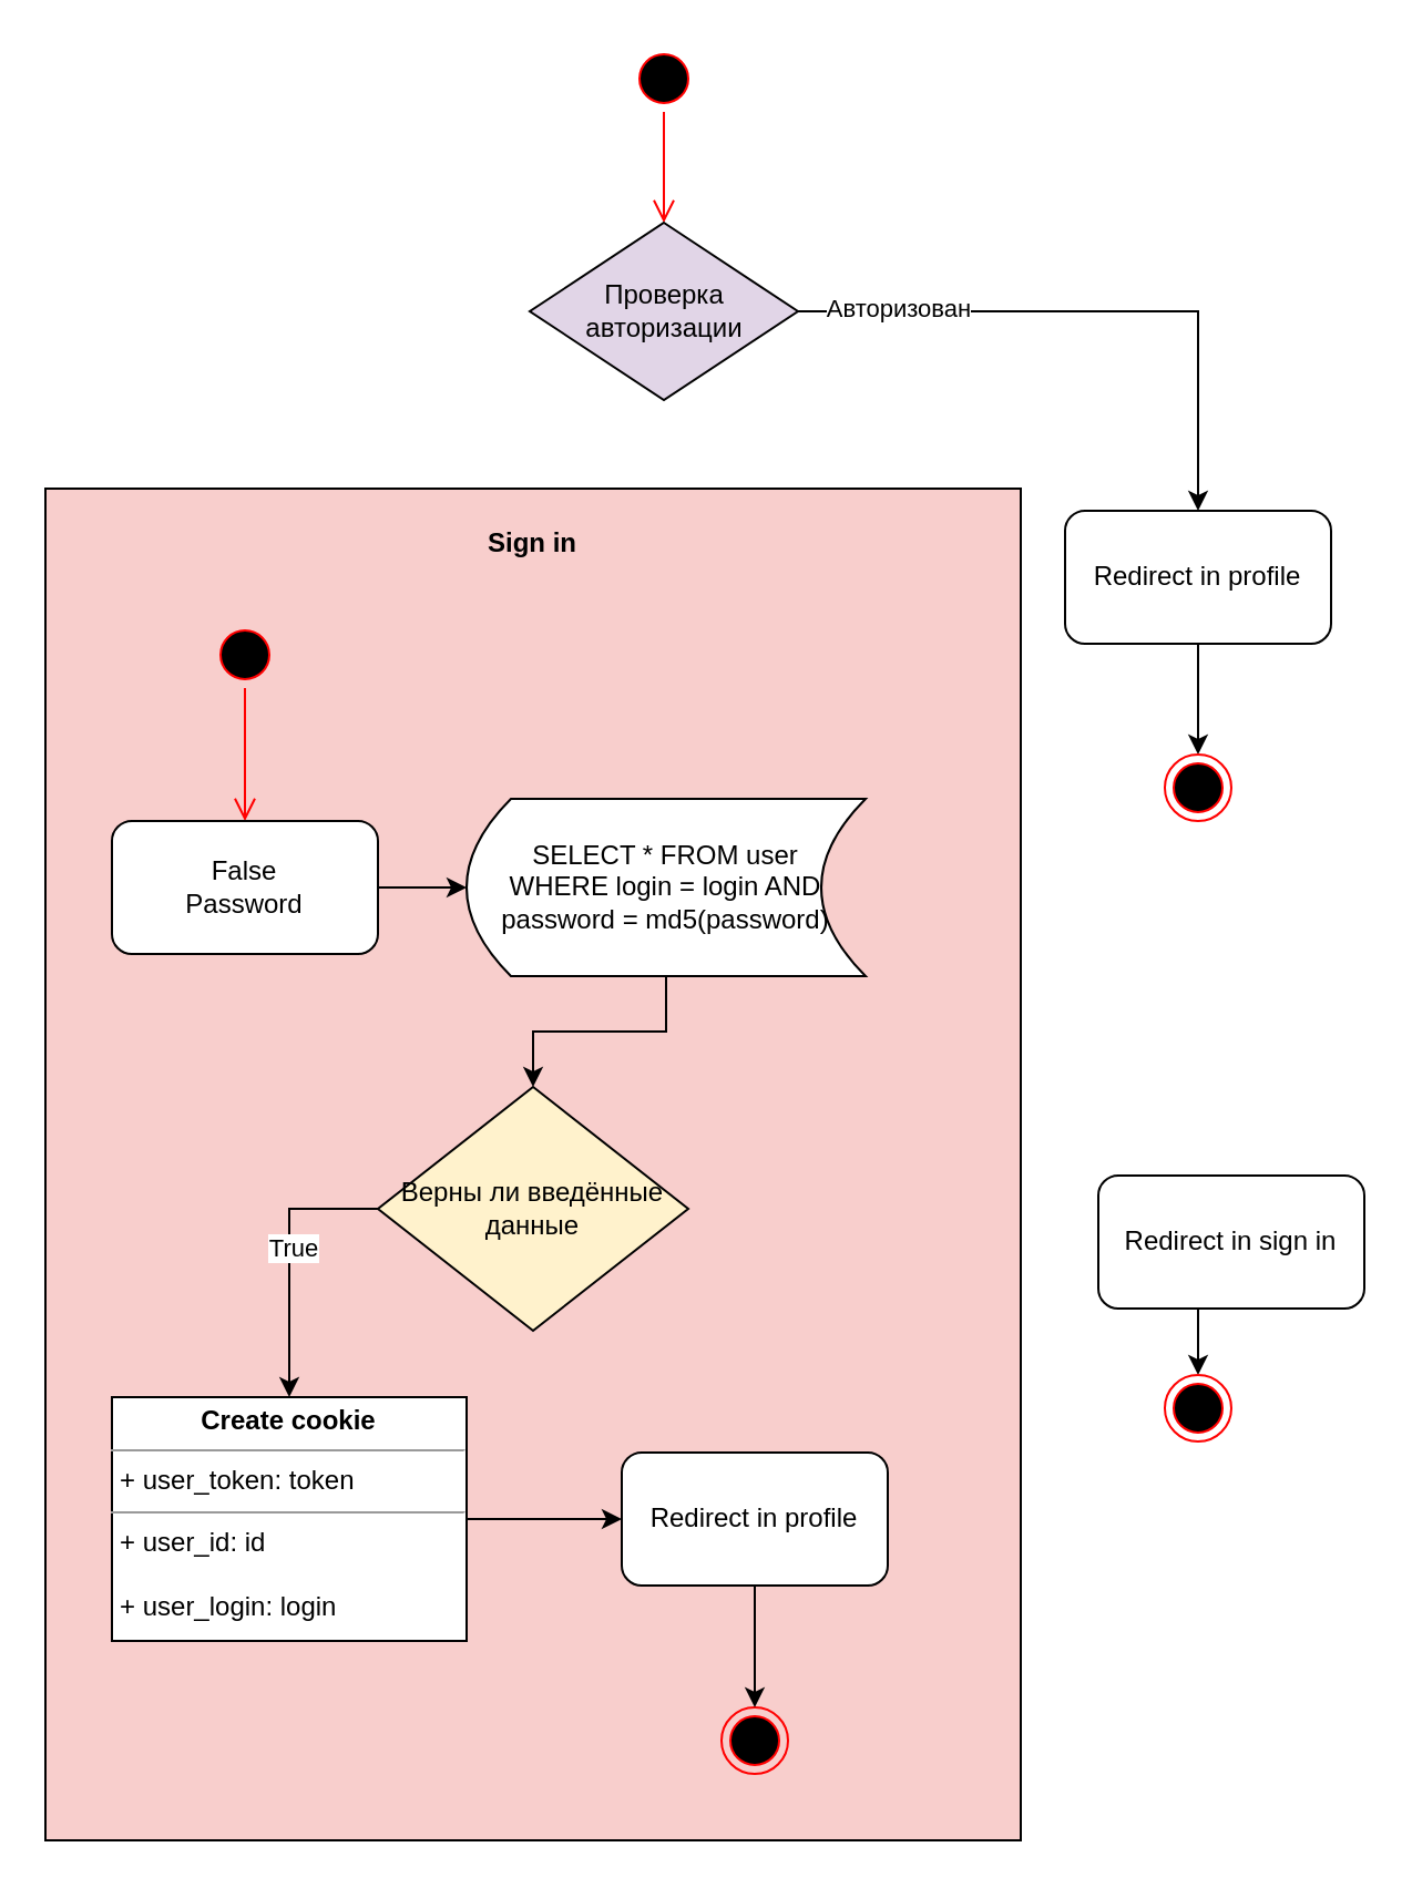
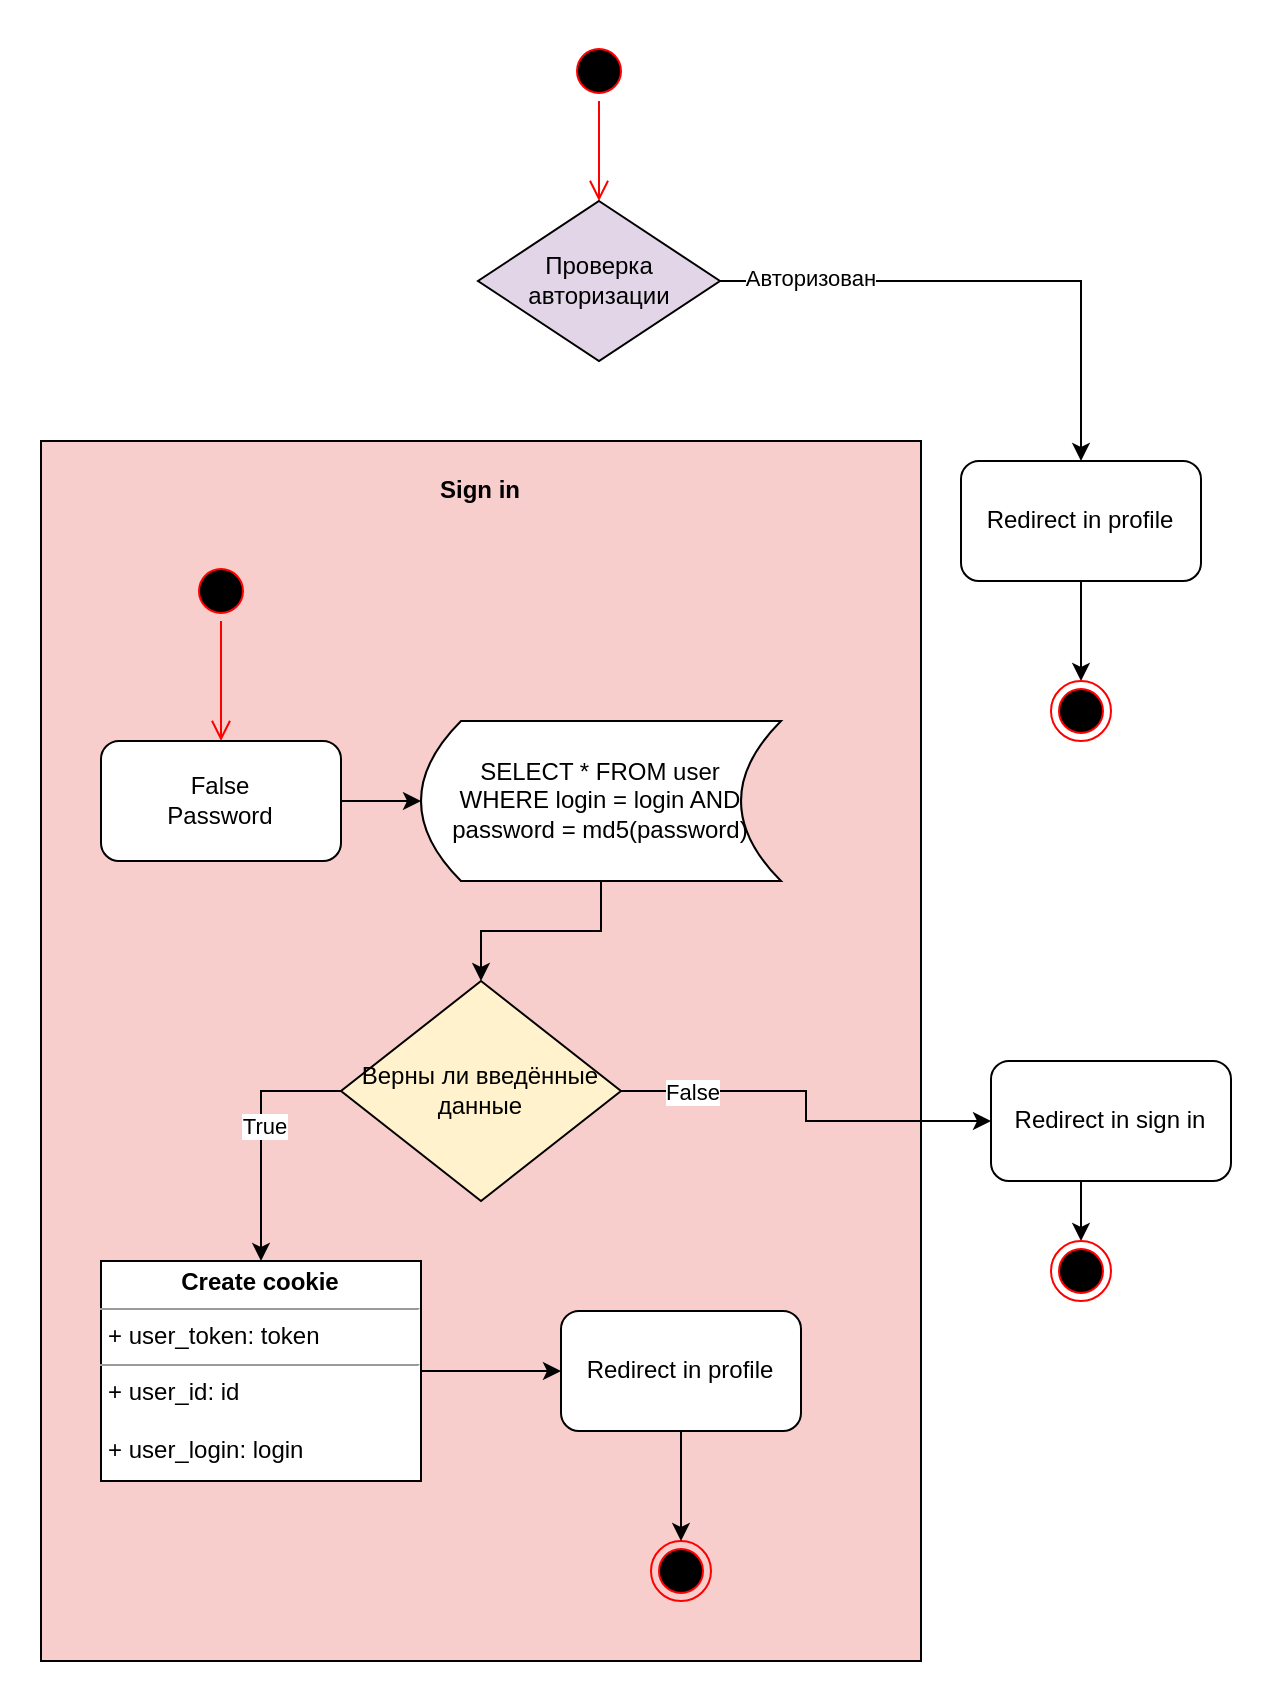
+ <mxCell id="17" style="edgeStyle=orthogonalEdgeStyle;rounded=0;orthogonalLoop=1;jettySize=auto;html=1;exitX=1;exitY=0.5;exitDx=0;exitDy=0;entryX=0;entryY=0.5;entryDx=0;entryDy=0;" edge="1" parent="1" source="21" target="23"><mxGeometry relative="1" as="geometry" /></mxCell>
+ <mxCell id="18" value="False" style="edgeLabel;html=1;align=center;verticalAlign=middle;resizable=0;points=[];" vertex="1" connectable="0" parent="17"><mxGeometry x="-0.647" relative="1" as="geometry"><mxPoint as="offset" /></mxGeometry></mxCell>
